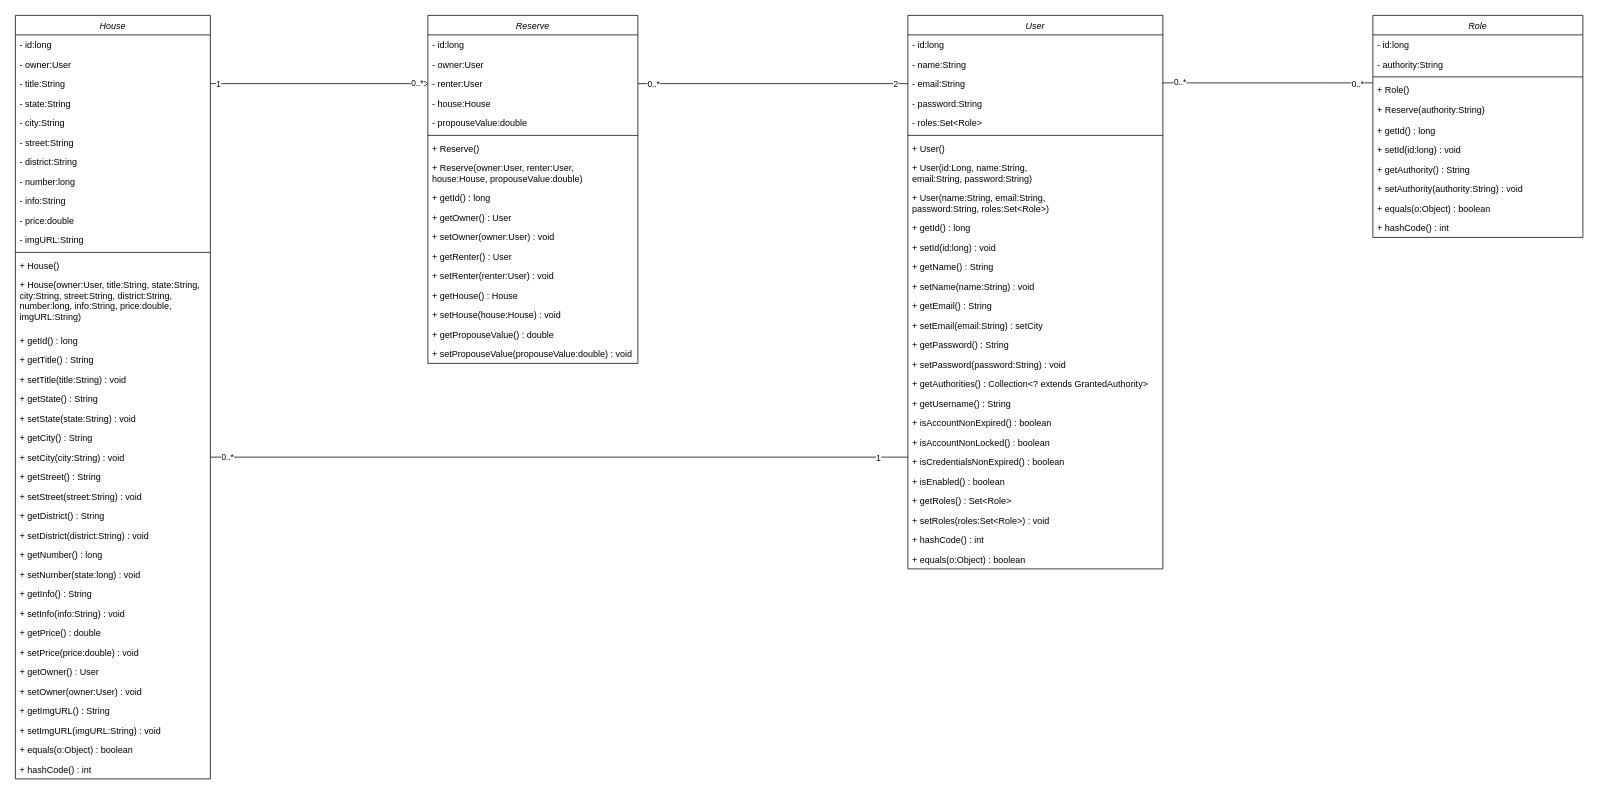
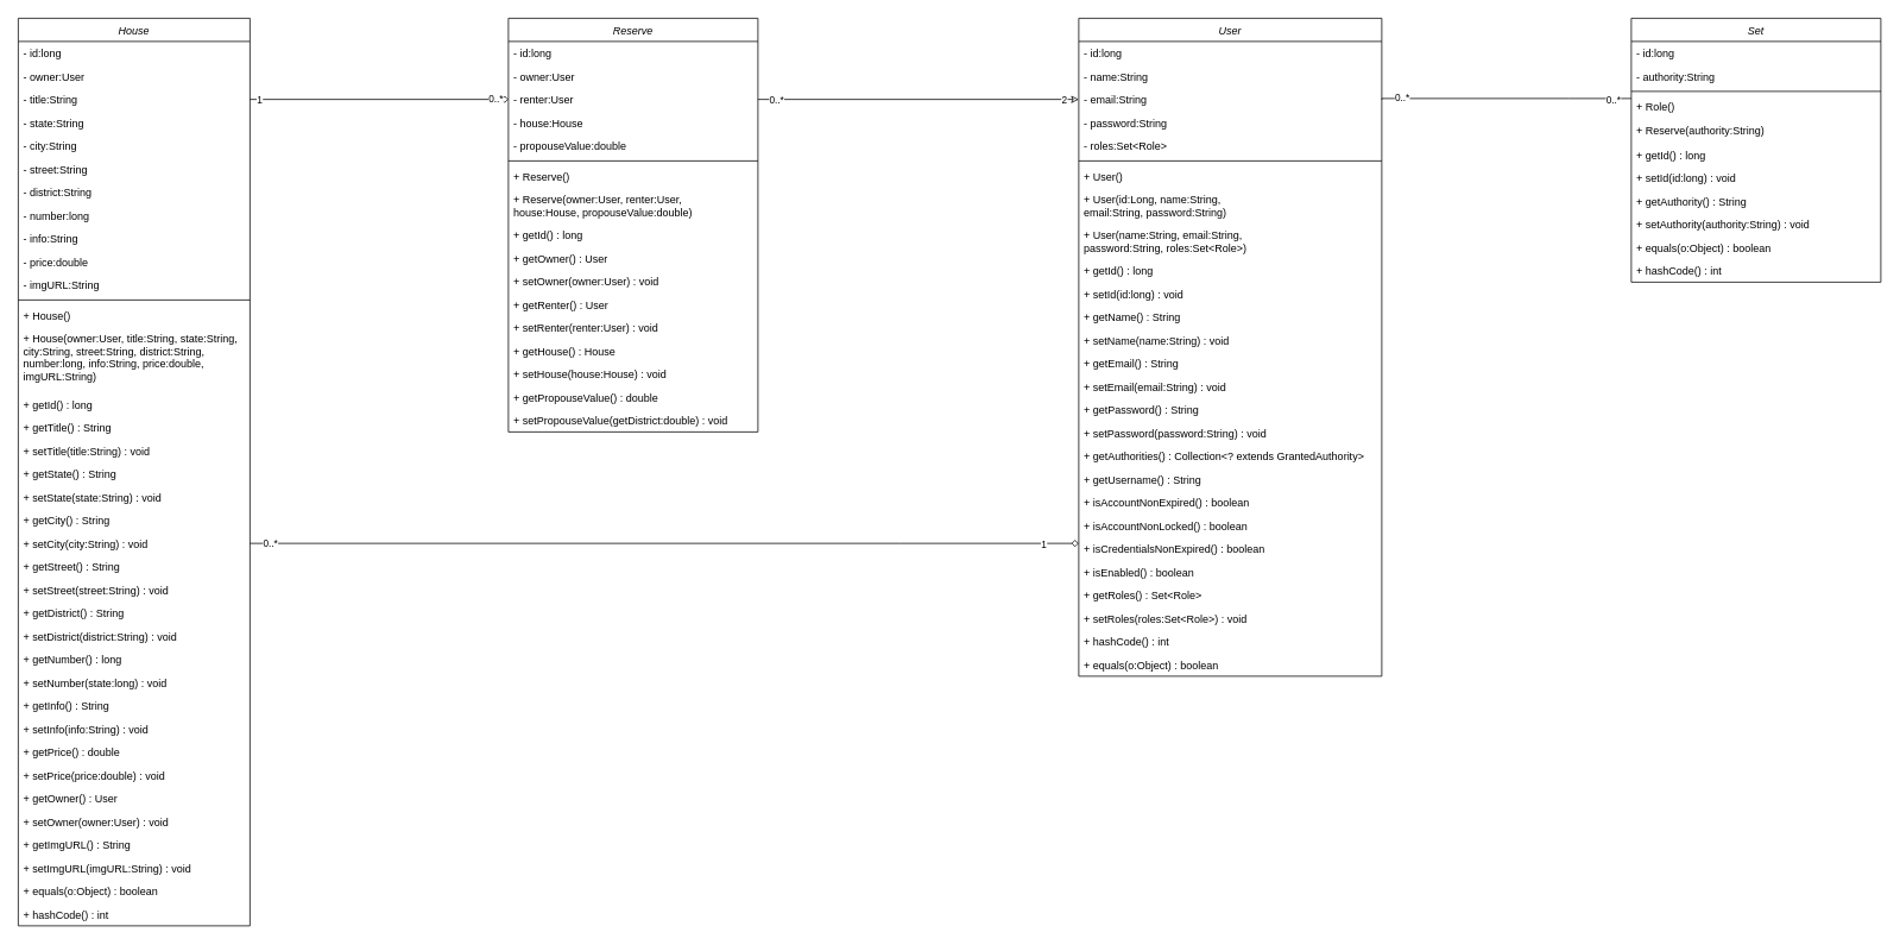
- <mxCell id="86" value="Role" style="swimlane;fontStyle=2;align=center;verticalAlign=top;childLayout=stackLayout;horizontal=1;startSize=26;horizontalStack=0;resizeParent=1;resizeLast=0;collapsible=1;marginBottom=0;rounded=0;shadow=0;strokeWidth=1;" vertex="1" parent="1"><mxGeometry x="1830" y="20" width="280" height="296" as="geometry"><mxRectangle x="230" y="140" width="160" height="26" as="alternateBounds" /></mxGeometry></mxCell>
+ <mxCell id="86" value="Set" style="swimlane;fontStyle=2;align=center;verticalAlign=top;childLayout=stackLayout;horizontal=1;startSize=26;horizontalStack=0;resizeParent=1;resizeLast=0;collapsible=1;marginBottom=0;rounded=0;shadow=0;strokeWidth=1;" vertex="1" parent="1"><mxGeometry x="1830" y="20" width="280" height="296" as="geometry"><mxRectangle x="230" y="140" width="160" height="26" as="alternateBounds" /></mxGeometry></mxCell>
- <mxCell id="101" style="edgeStyle=orthogonalEdgeStyle;rounded=0;orthogonalLoop=1;jettySize=auto;html=1;exitX=1;exitY=0.5;exitDx=0;exitDy=0;endArrow=none;endFill=0;" edge="1" parent="1" source="71" target="43"><mxGeometry relative="1" as="geometry" /></mxCell>
+ <mxCell id="101" style="edgeStyle=orthogonalEdgeStyle;rounded=0;orthogonalLoop=1;jettySize=auto;html=1;exitX=1;exitY=0.5;exitDx=0;exitDy=0;endArrow=classic;endFill=0;" edge="1" parent="1" source="71" target="43"><mxGeometry relative="1" as="geometry" /></mxCell>
- <mxCell id="55" value="+ setEmail(email:String) : setCity" style="text;align=left;verticalAlign=top;spacingLeft=4;spacingRight=4;overflow=hidden;rotatable=0;points=[[0,0.5],[1,0.5]];portConstraint=eastwest;" vertex="1" parent="40"><mxGeometry y="400" width="340" height="26" as="geometry" /></mxCell>
+ <mxCell id="55" value="+ setEmail(email:String) : void" style="text;align=left;verticalAlign=top;spacingLeft=4;spacingRight=4;overflow=hidden;rotatable=0;points=[[0,0.5],[1,0.5]];portConstraint=eastwest;" vertex="1" parent="40"><mxGeometry y="400" width="340" height="26" as="geometry" /></mxCell>
- <mxCell id="85" value="+ setPropouseValue(propouseValue:double) : void" style="text;align=left;verticalAlign=top;spacingLeft=4;spacingRight=4;overflow=hidden;rotatable=0;points=[[0,0.5],[1,0.5]];portConstraint=eastwest;" vertex="1" parent="68"><mxGeometry y="438" width="280" height="26" as="geometry" /></mxCell>
+ <mxCell id="85" value="+ setPropouseValue(getDistrict:double) : void" style="text;align=left;verticalAlign=top;spacingLeft=4;spacingRight=4;overflow=hidden;rotatable=0;points=[[0,0.5],[1,0.5]];portConstraint=eastwest;" vertex="1" parent="68"><mxGeometry y="438" width="280" height="26" as="geometry" /></mxCell>
- <mxCell id="107" style="edgeStyle=orthogonalEdgeStyle;rounded=0;orthogonalLoop=1;jettySize=auto;html=1;exitX=1;exitY=0.5;exitDx=0;exitDy=0;endArrow=none;endFill=0;" edge="1" parent="1" source="23" target="40"><mxGeometry relative="1" as="geometry"><Array as="points"><mxPoint x="1010" y="609" /><mxPoint x="1010" y="609" /></Array></mxGeometry></mxCell>
+ <mxCell id="107" style="edgeStyle=orthogonalEdgeStyle;rounded=0;orthogonalLoop=1;jettySize=auto;html=1;exitX=1;exitY=0.5;exitDx=0;exitDy=0;endArrow=diamond;endFill=0;" edge="1" parent="1" source="23" target="40"><mxGeometry relative="1" as="geometry"><Array as="points"><mxPoint x="1010" y="609" /><mxPoint x="1010" y="609" /></Array></mxGeometry></mxCell>
